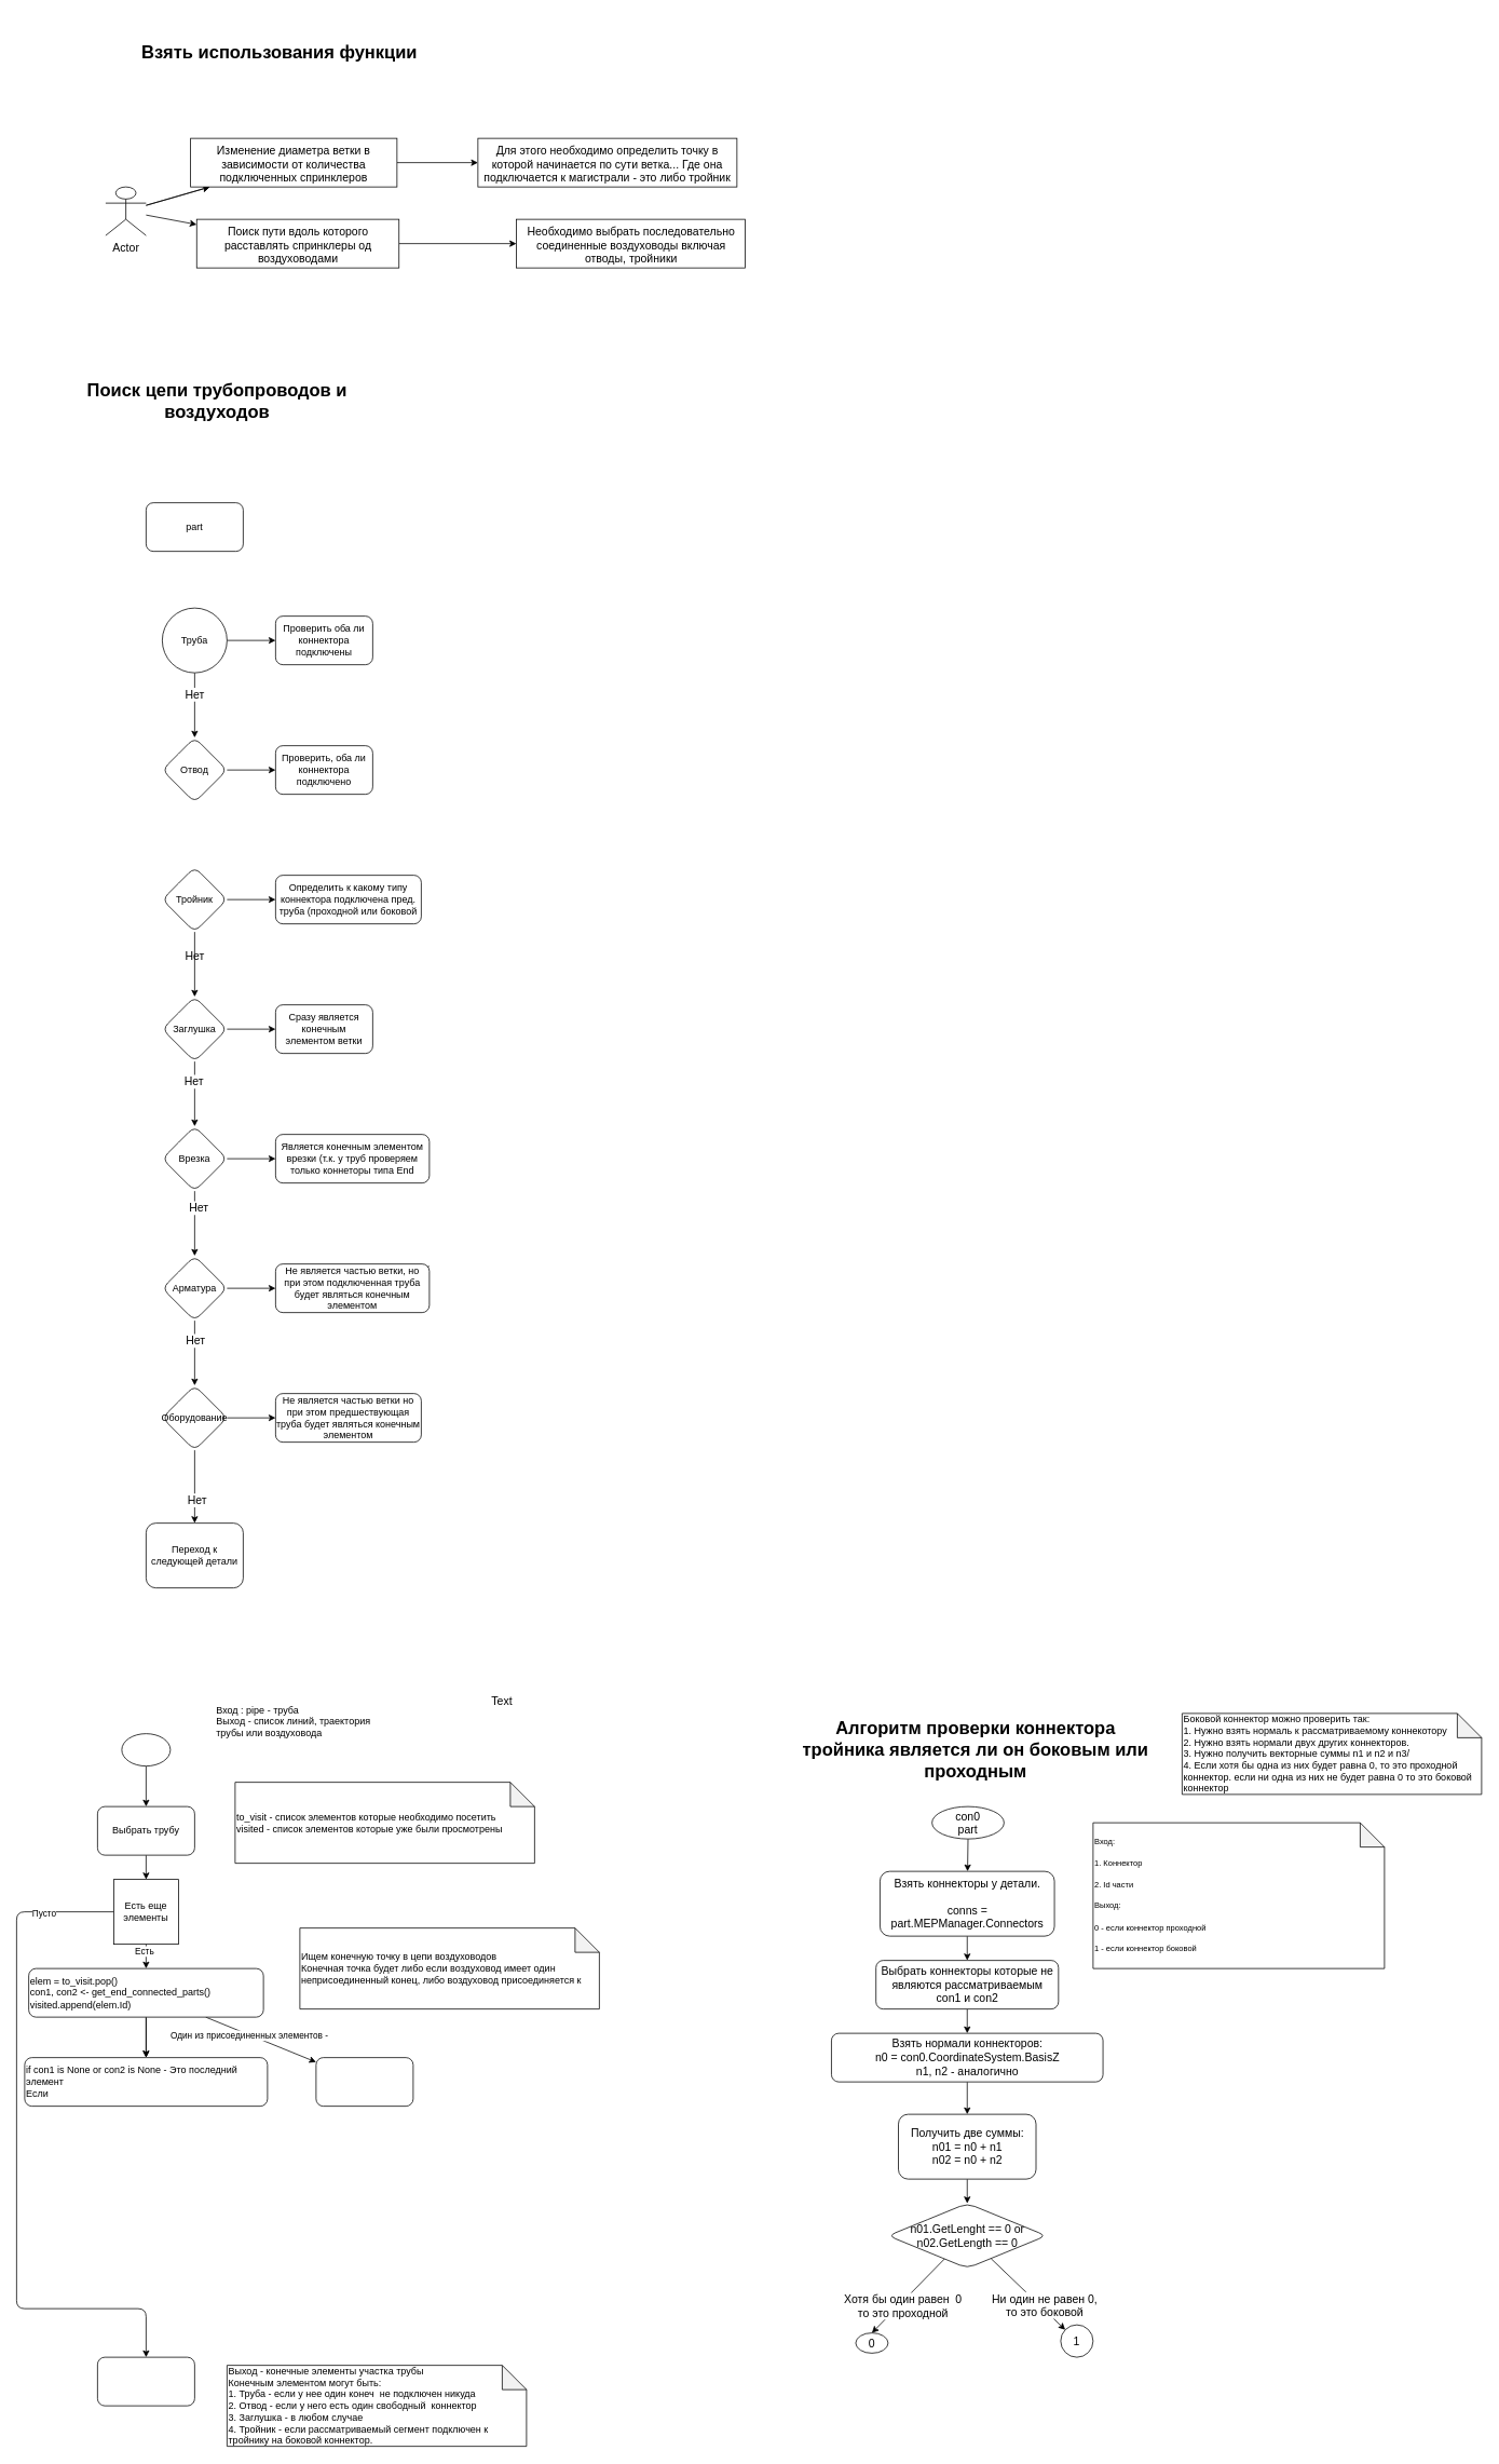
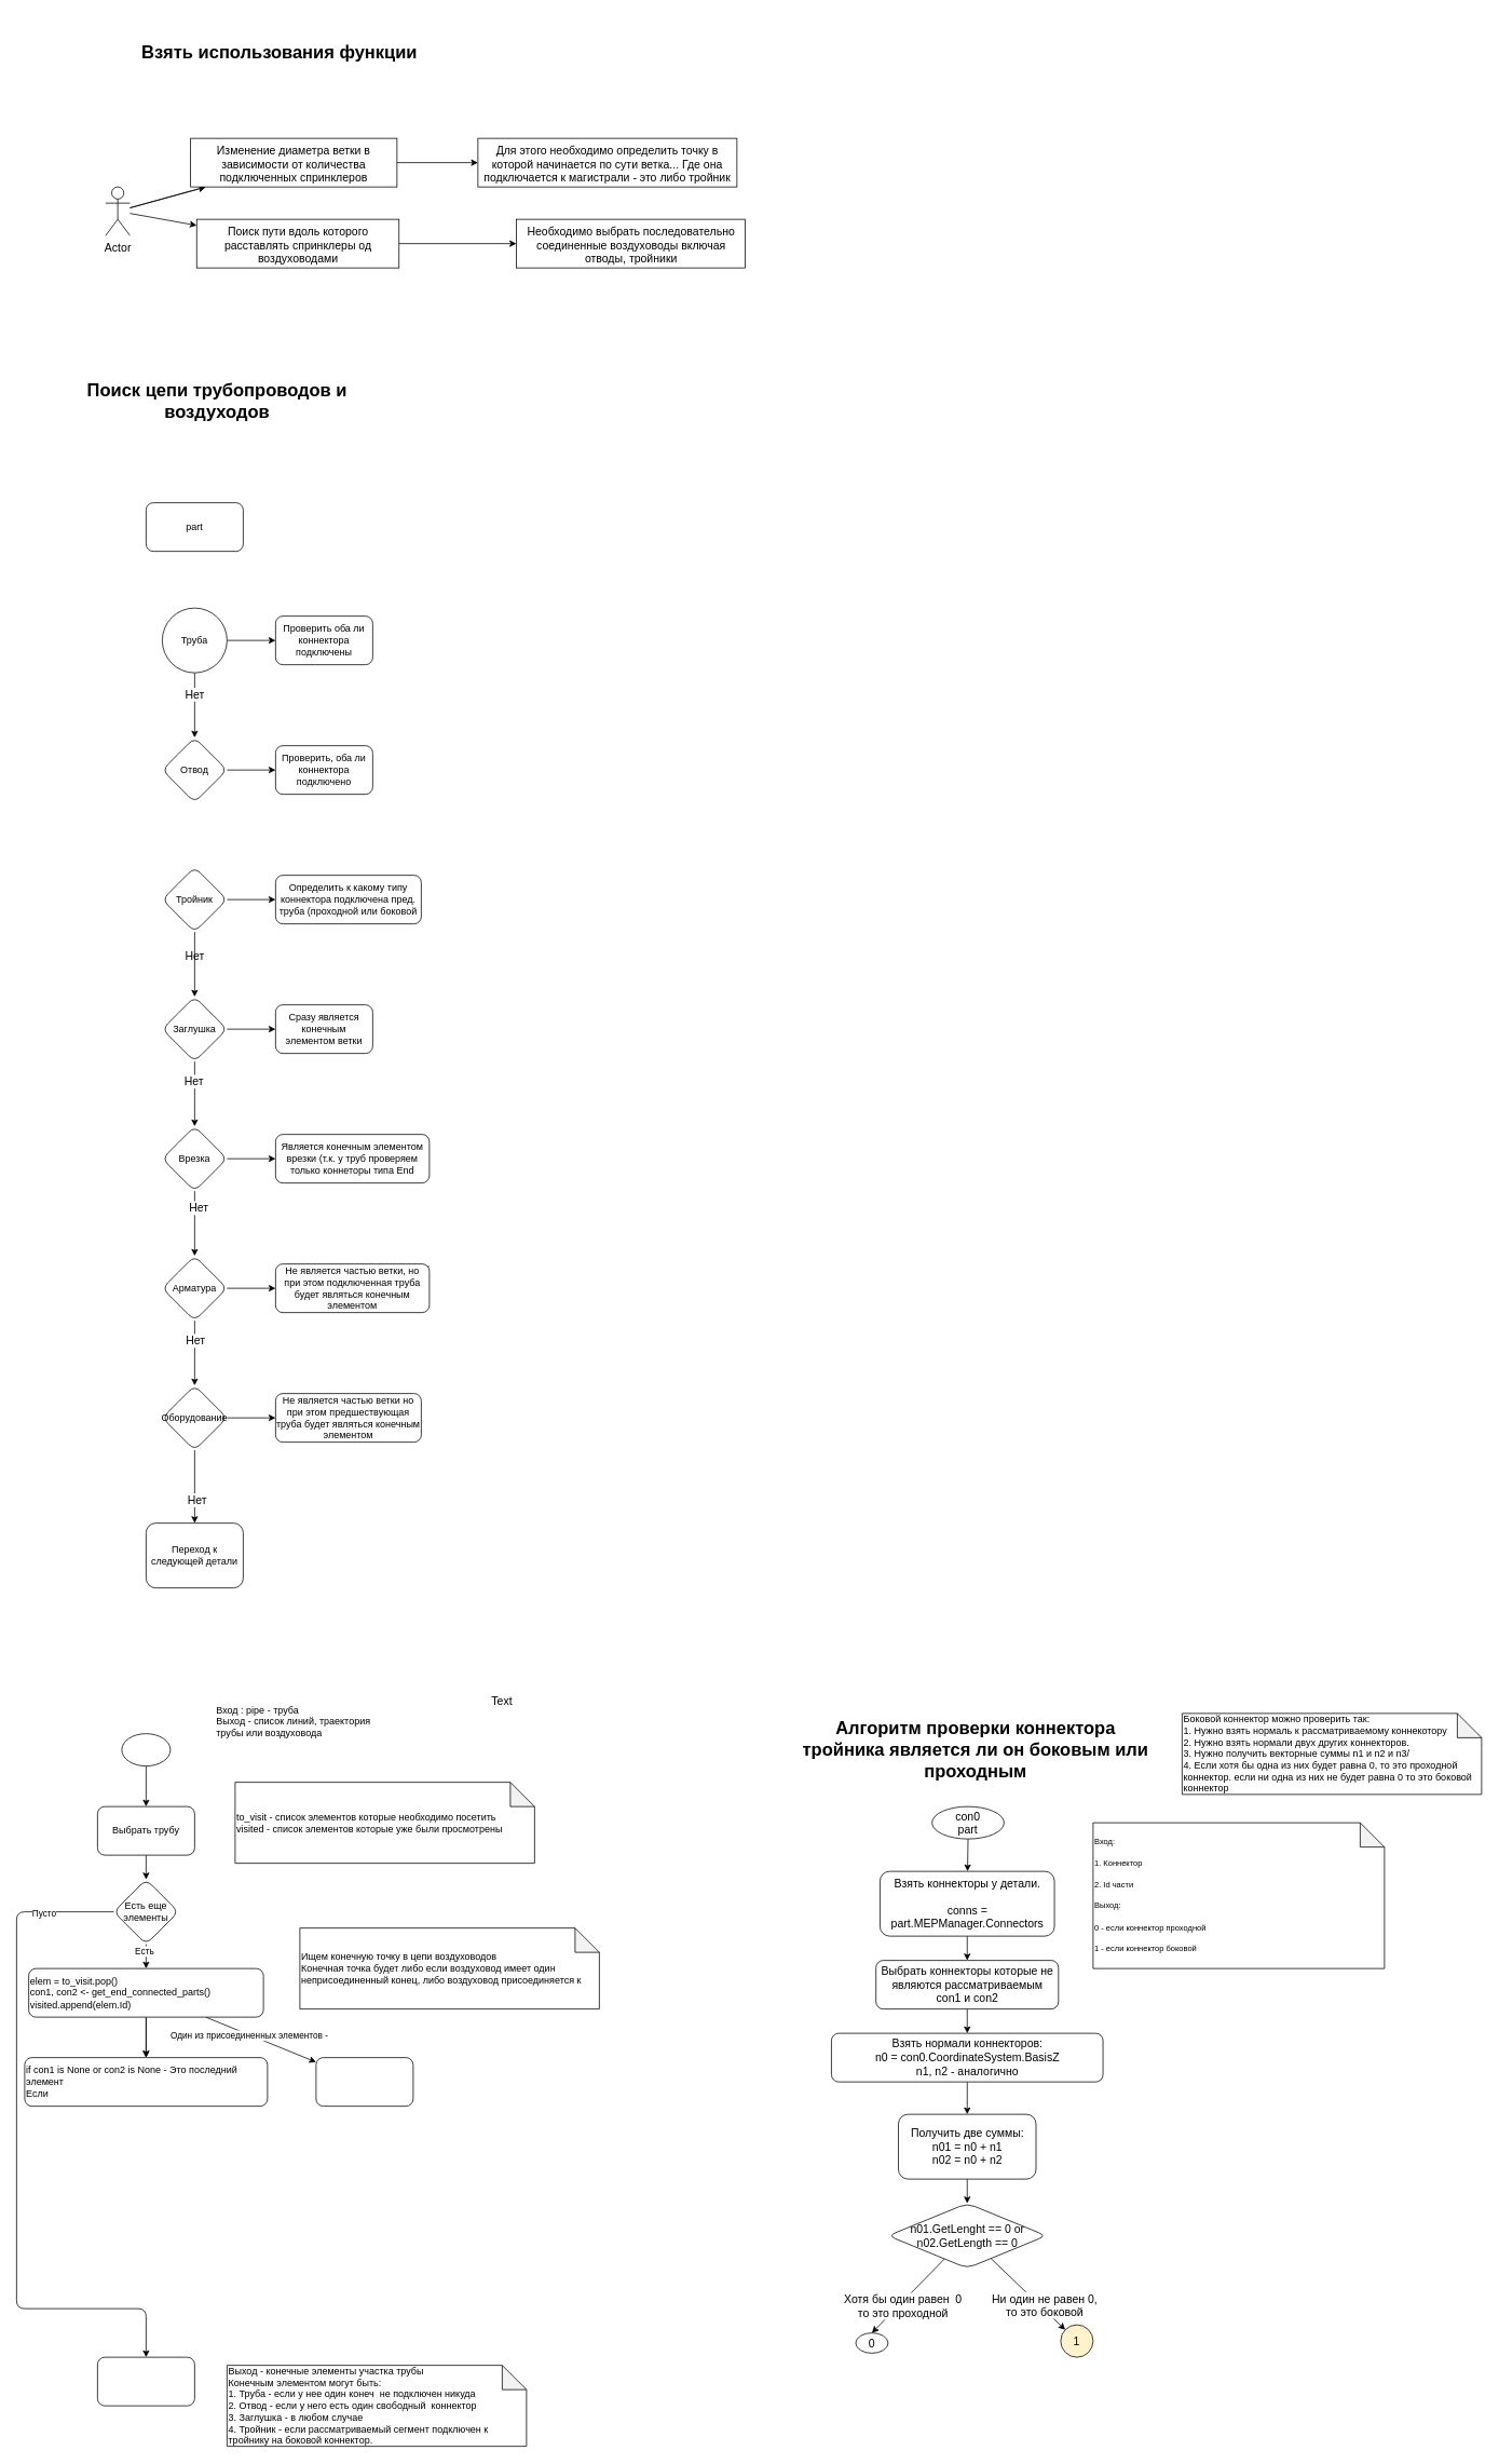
- <mxCell id="84" value="Actor" style="shape=umlActor;verticalLabelPosition=bottom;verticalAlign=top;html=1;outlineConnect=0;fontSize=14;" vertex="1" parent="1"><mxGeometry x="130" y="230" width="50" height="60" as="geometry" /></mxCell>
+ <mxCell id="84" value="Actor" style="shape=umlActor;verticalLabelPosition=bottom;verticalAlign=top;html=1;outlineConnect=0;fontSize=14;" vertex="1" parent="1"><mxGeometry x="130" y="230" width="30" height="60" as="geometry" /></mxCell>
- <mxCell id="11" value="Есть еще элементы" style="whiteSpace=wrap;html=1;rounded=0;" vertex="1" parent="1"><mxGeometry x="140" y="2320" width="80" height="80" as="geometry" /></mxCell>
+ <mxCell id="11" value="Есть еще элементы" style="rhombus;whiteSpace=wrap;html=1;rounded=1;" vertex="1" parent="1"><mxGeometry x="140" y="2320" width="80" height="80" as="geometry" /></mxCell>
- <mxCell id="29" value="1" style="ellipse;whiteSpace=wrap;html=1;aspect=fixed;fontSize=14;" vertex="1" parent="1"><mxGeometry x="1310" y="2870" width="40" height="40" as="geometry" /></mxCell>
+ <mxCell id="29" value="1" style="ellipse;whiteSpace=wrap;html=1;aspect=fixed;fontSize=14;fillColor=#fff2cc;" vertex="1" parent="1"><mxGeometry x="1310" y="2870" width="40" height="40" as="geometry" /></mxCell>
